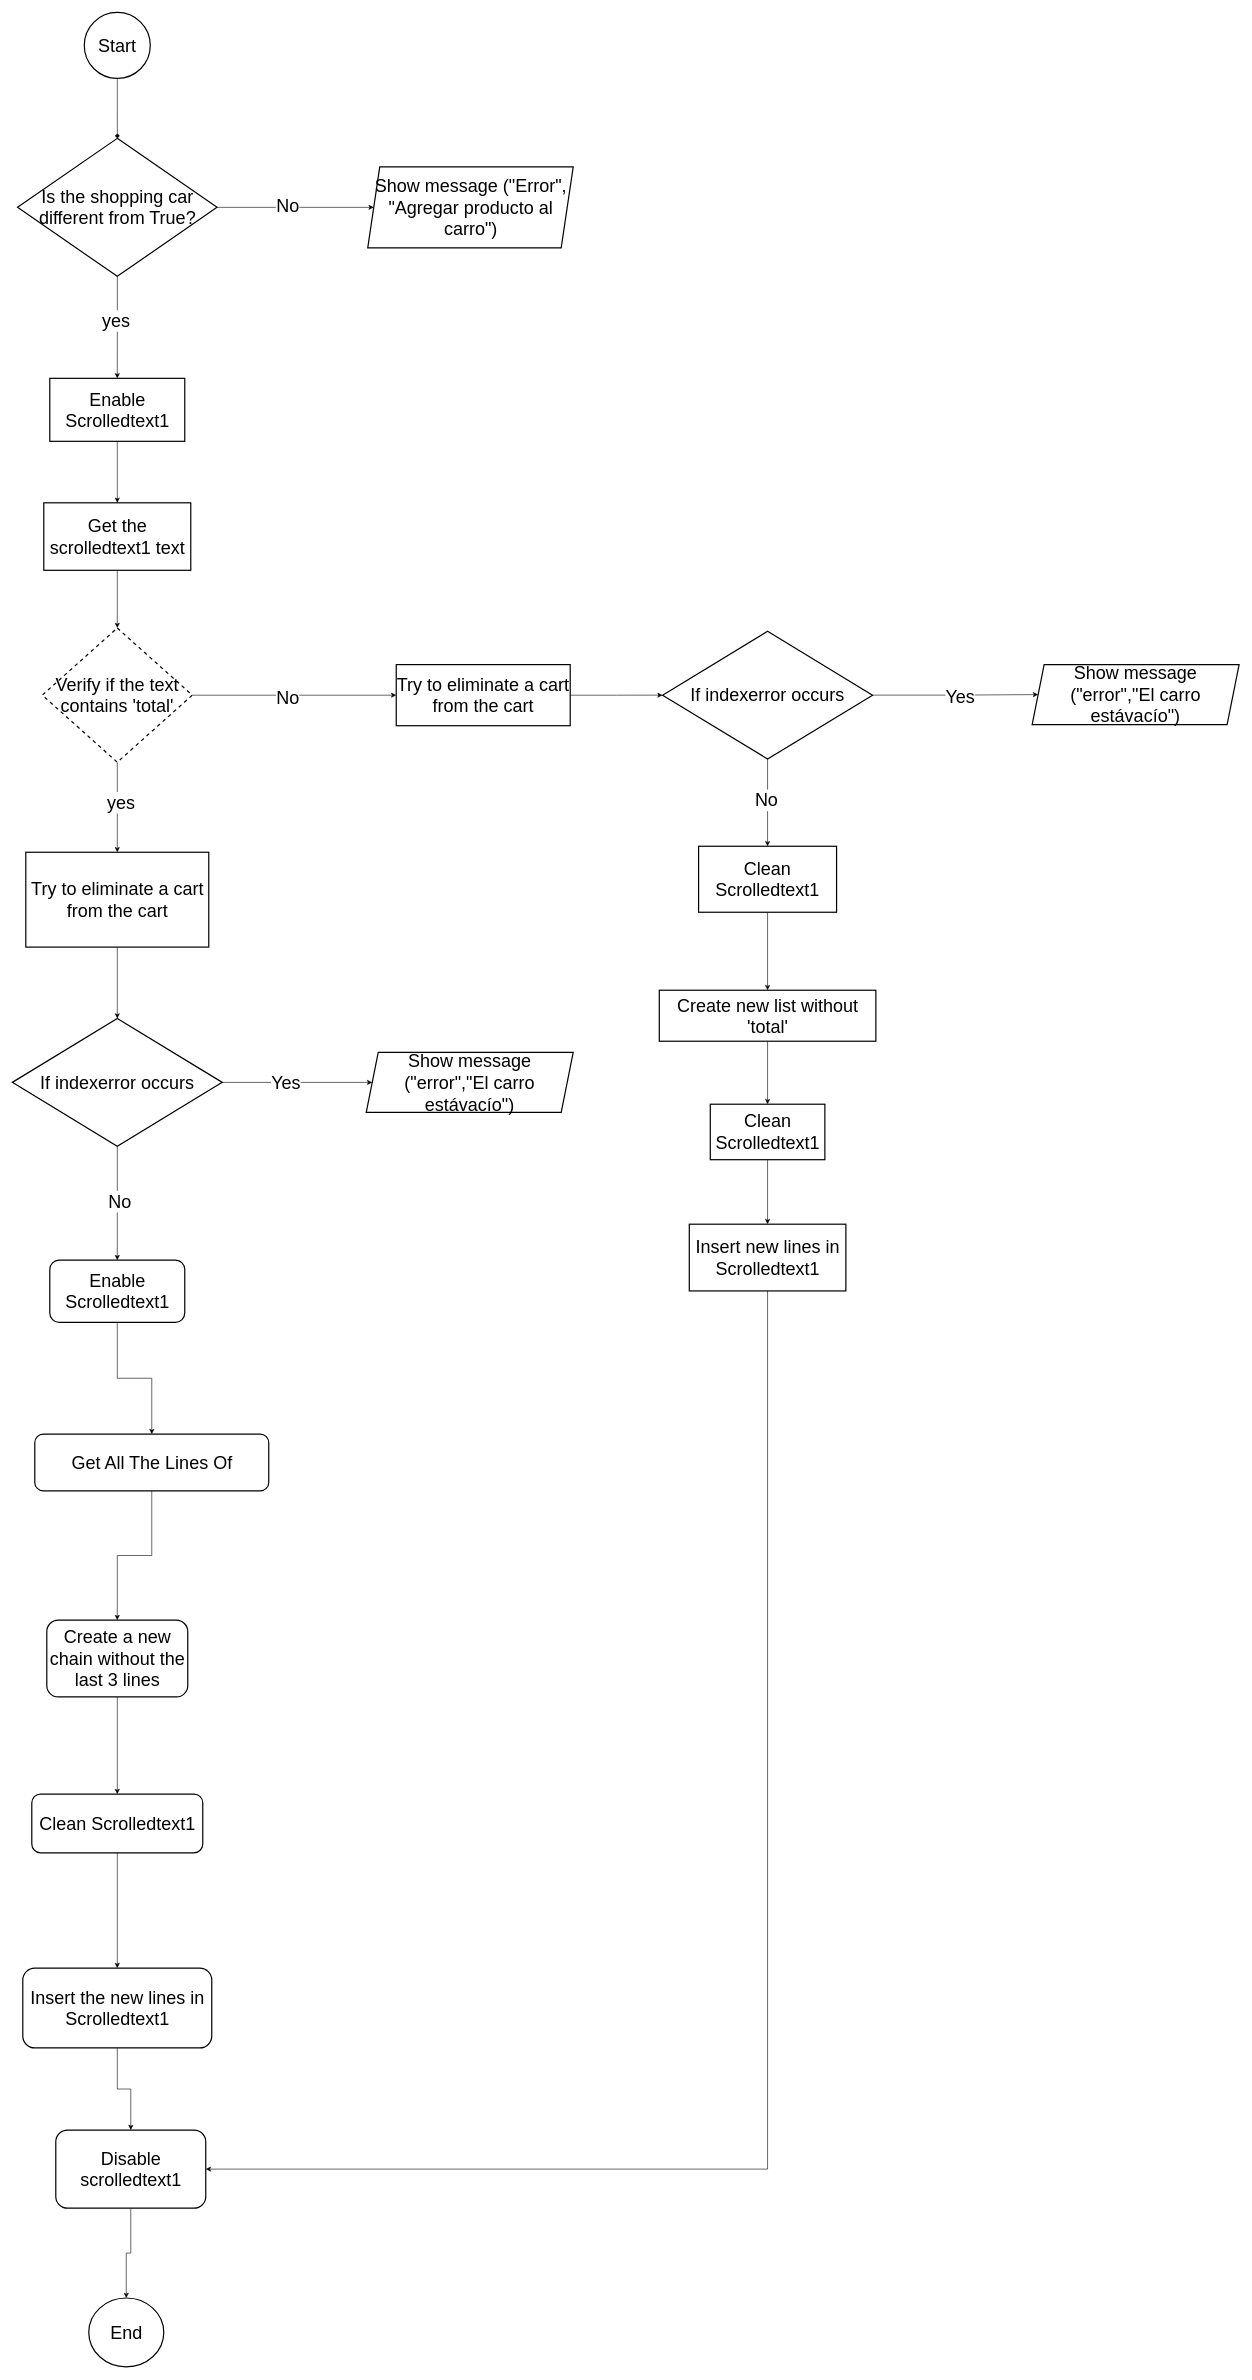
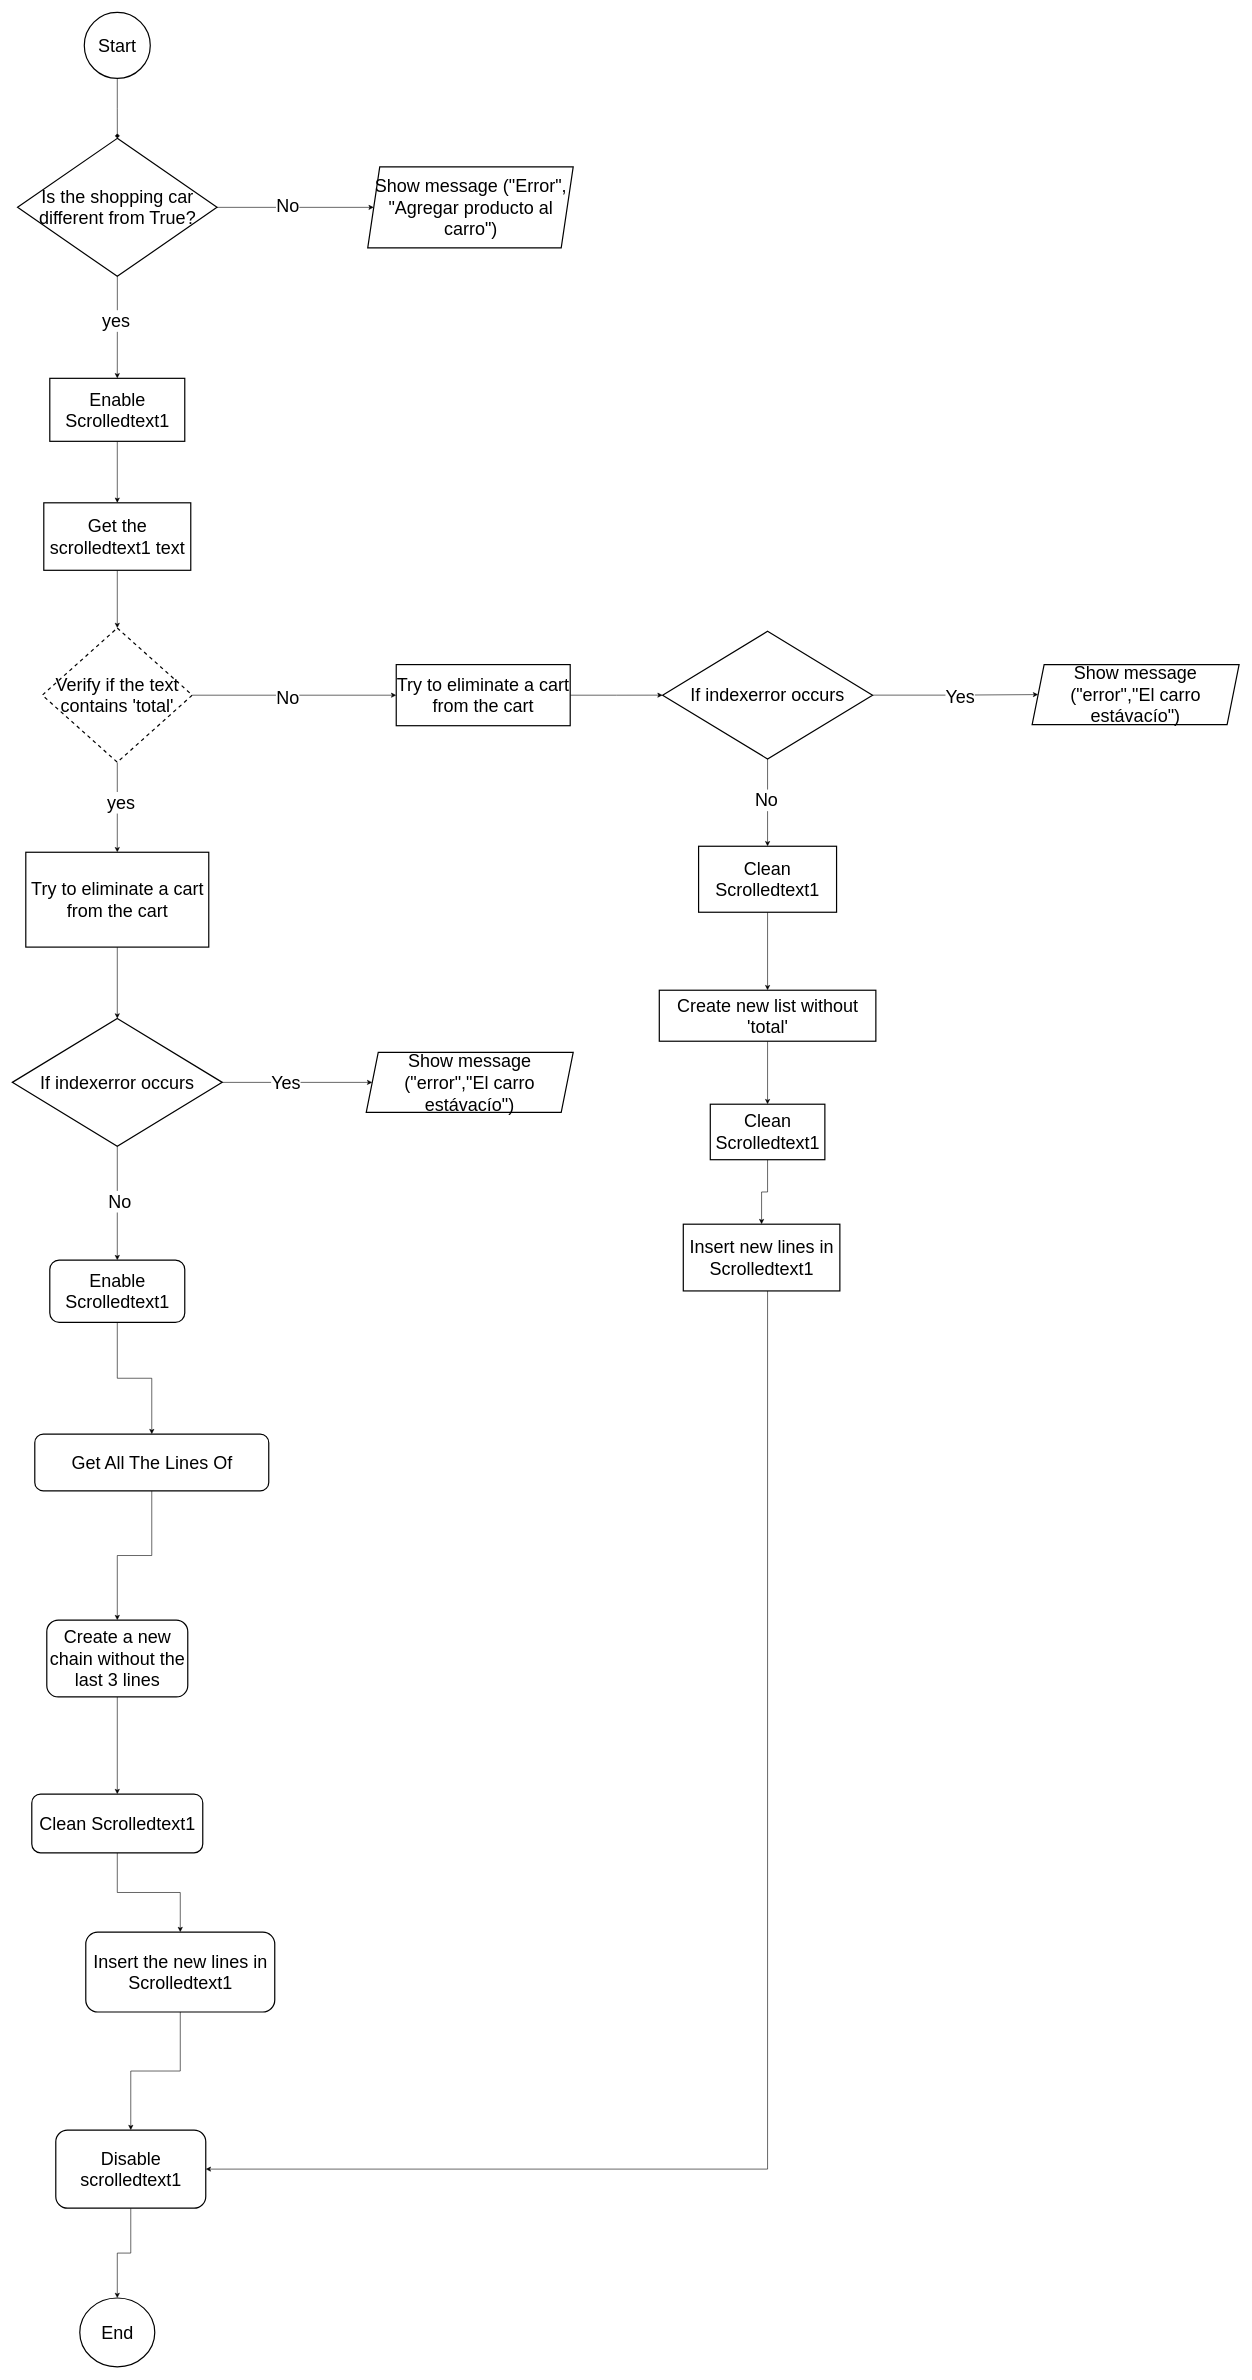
- <mxCell id="53" value="&lt;font style=&quot;font-size: 30px;&quot;&gt;Insert new lines in Scrolledtext1&lt;/font&gt;" style="whiteSpace=wrap;html=1;strokeWidth=2;" vertex="1" parent="1"><mxGeometry x="1148.5" y="2040" width="261" height="111.25" as="geometry" /></mxCell>
+ <mxCell id="53" value="&lt;font style=&quot;font-size: 30px;&quot;&gt;Insert new lines in Scrolledtext1&lt;/font&gt;" style="whiteSpace=wrap;html=1;strokeWidth=2;" vertex="1" parent="1"><mxGeometry x="1138.5" y="2040" width="261" height="111.25" as="geometry" /></mxCell>
- <mxCell id="35" value="&lt;font style=&quot;font-size: 30px;&quot;&gt;Insert the new lines in Scrolledtext1&lt;/font&gt;" style="whiteSpace=wrap;html=1;rounded=1;strokeWidth=2;" vertex="1" parent="1"><mxGeometry x="37.5" y="3280" width="315" height="133.18" as="geometry" /></mxCell>
+ <mxCell id="35" value="&lt;font style=&quot;font-size: 30px;&quot;&gt;Insert the new lines in Scrolledtext1&lt;/font&gt;" style="whiteSpace=wrap;html=1;rounded=1;strokeWidth=2;" vertex="1" parent="1"><mxGeometry x="142.5" y="3220" width="315" height="133.18" as="geometry" /></mxCell>
- <mxCell id="54" value="&lt;font style=&quot;font-size: 30px;&quot;&gt;End&lt;/font&gt;" style="ellipse;whiteSpace=wrap;html=1;rounded=1;strokeWidth=2;" vertex="1" parent="1"><mxGeometry x="147.5" y="3830" width="125" height="114.66" as="geometry" /></mxCell>
+ <mxCell id="54" value="&lt;font style=&quot;font-size: 30px;&quot;&gt;End&lt;/font&gt;" style="ellipse;whiteSpace=wrap;html=1;rounded=1;strokeWidth=2;" vertex="1" parent="1"><mxGeometry x="132.5" y="3830" width="125" height="114.66" as="geometry" /></mxCell>
